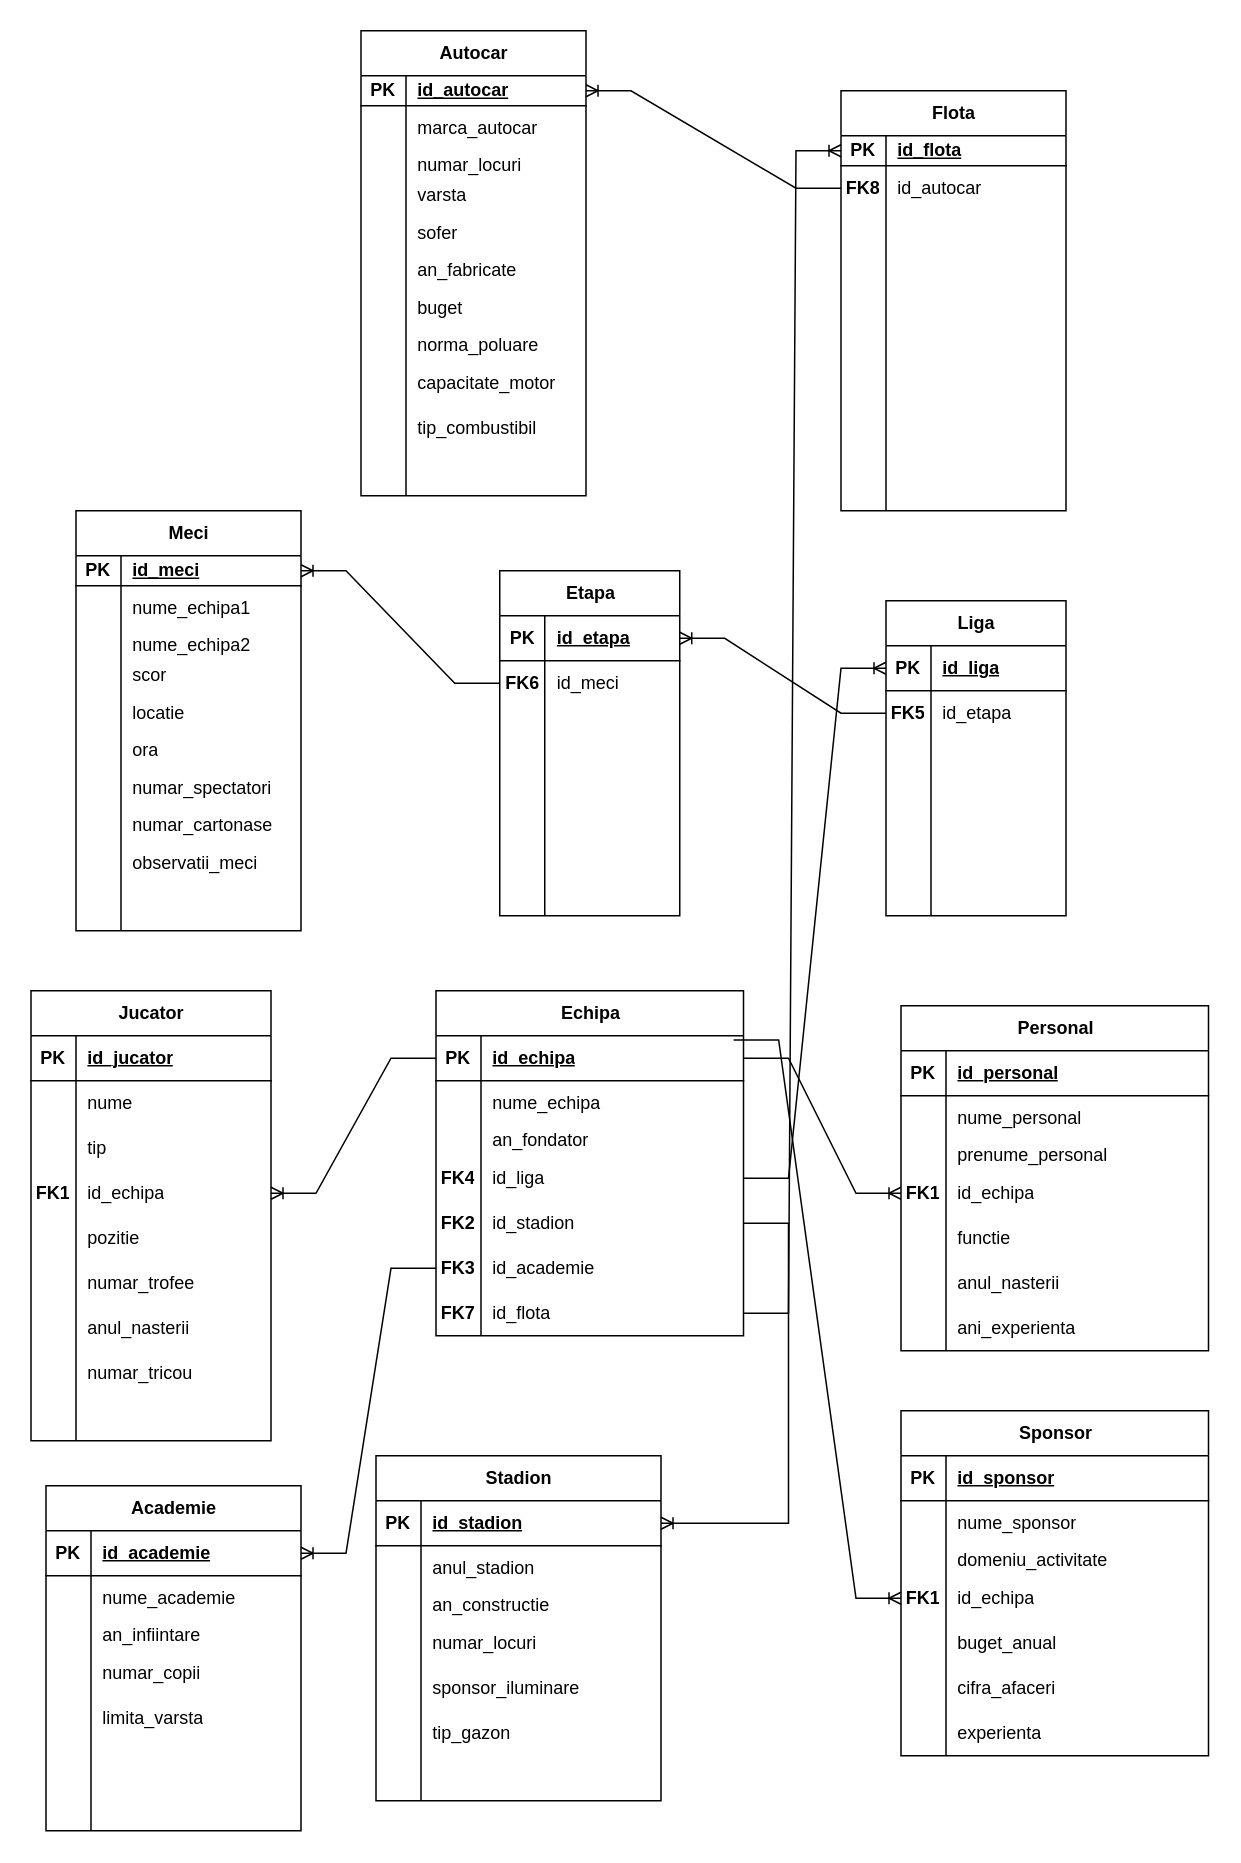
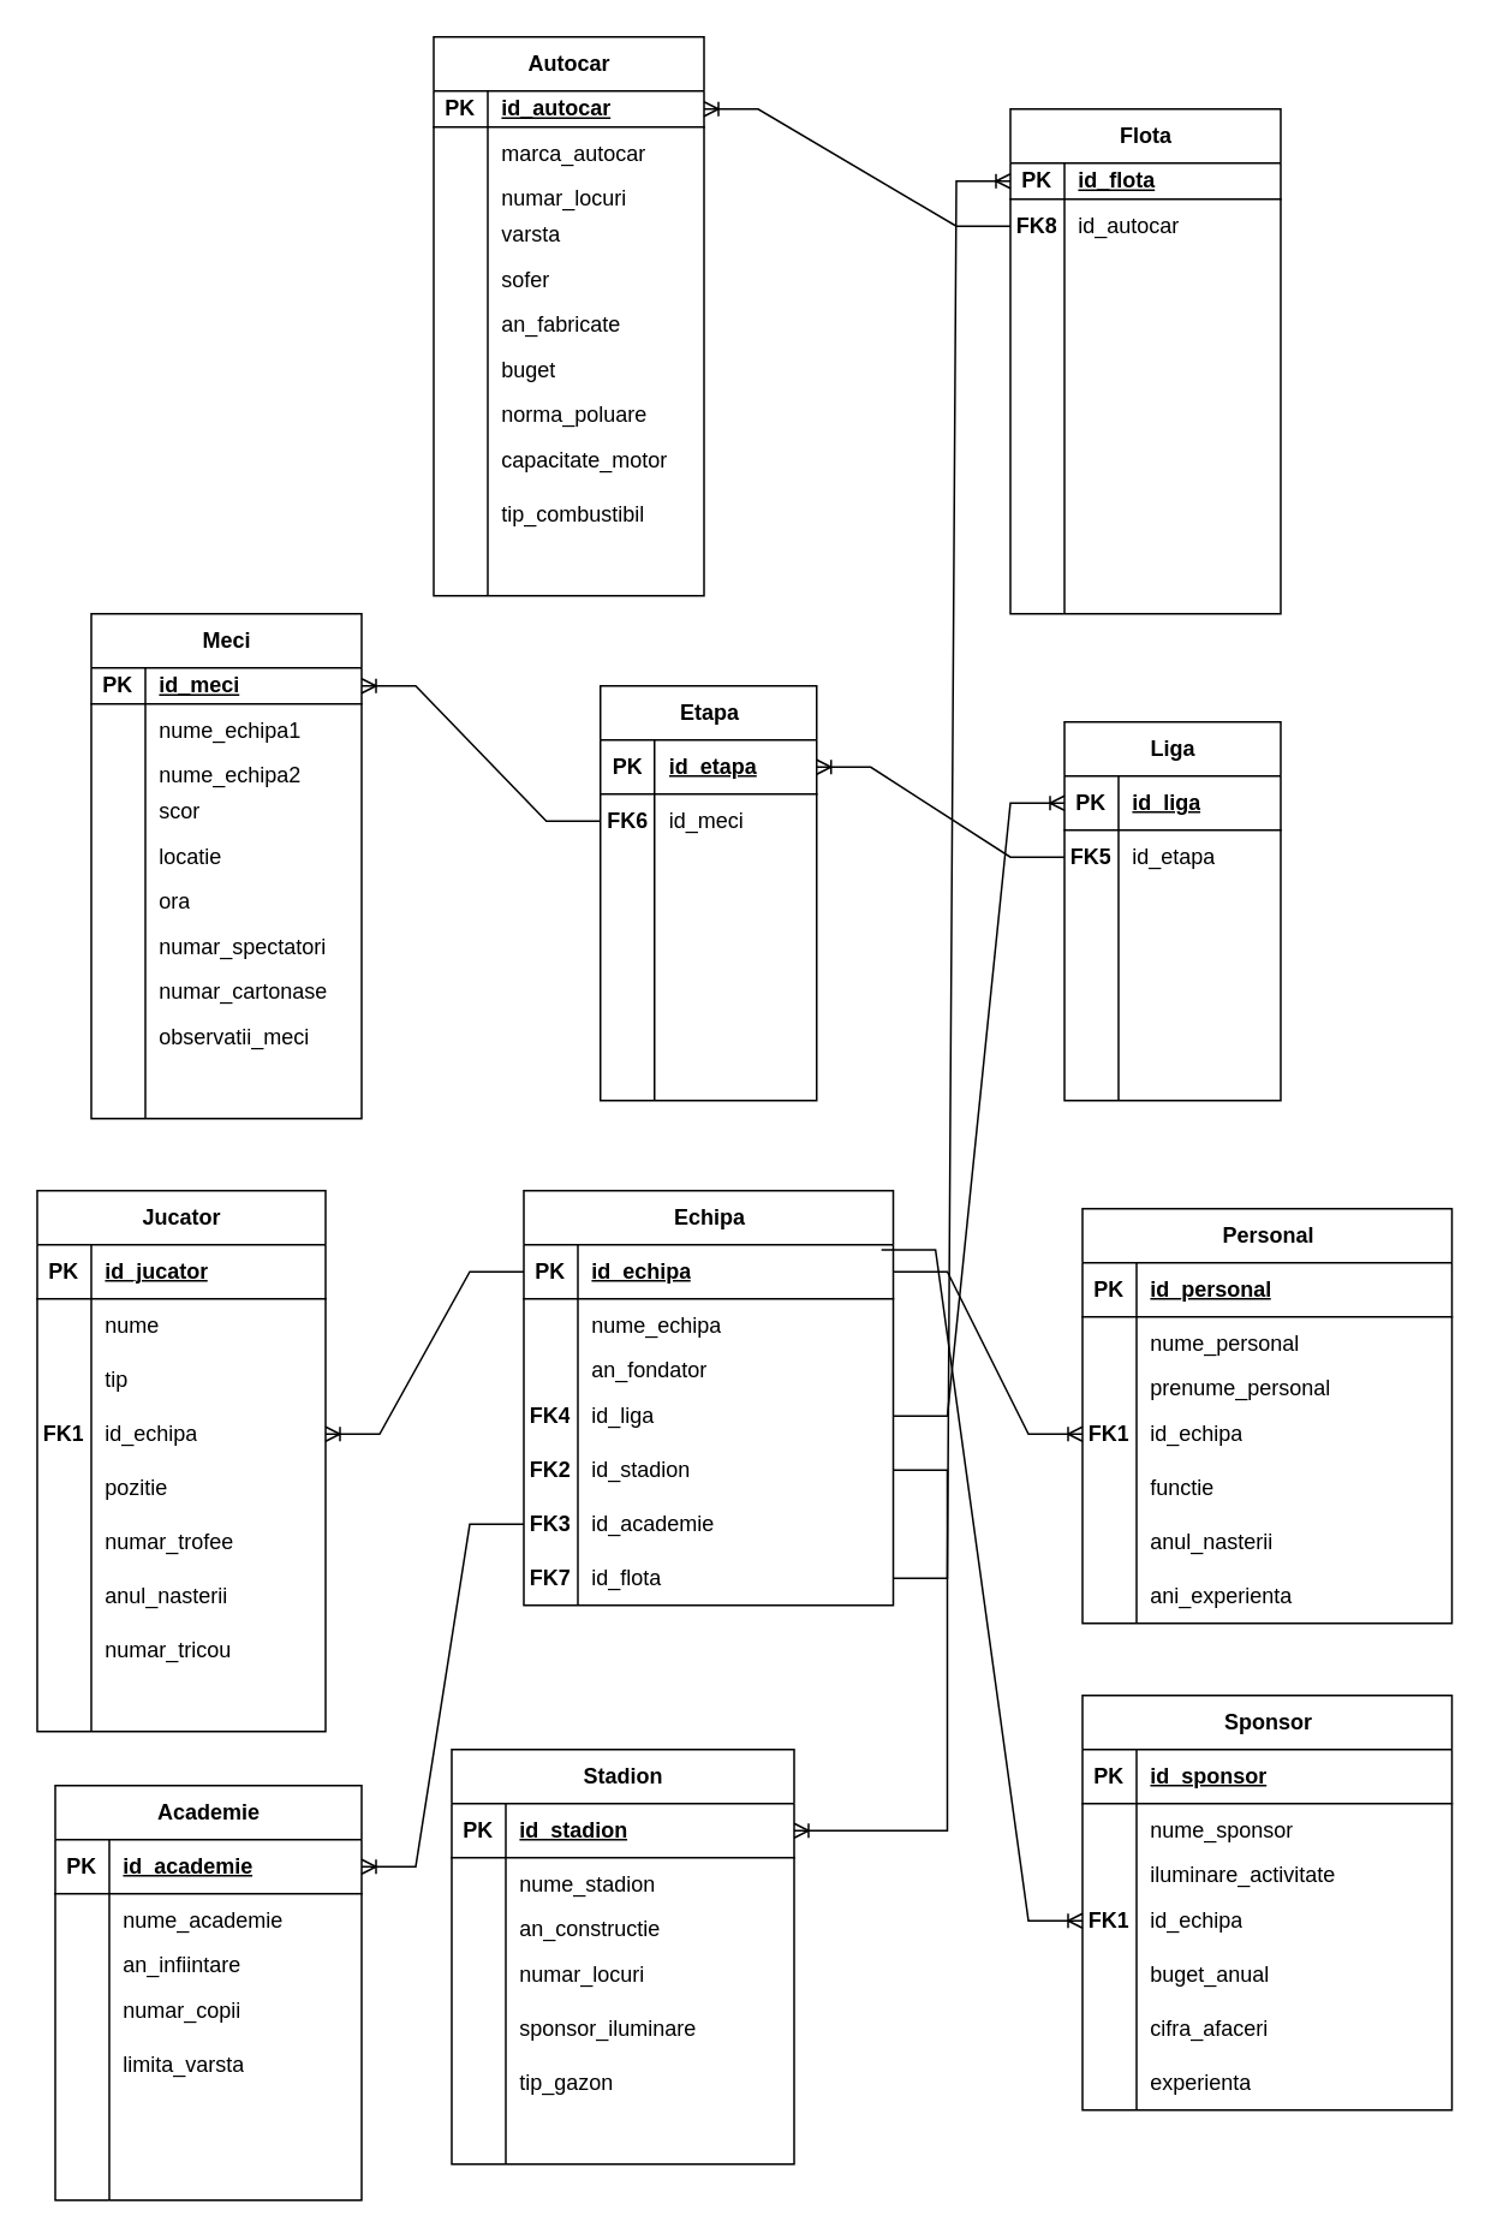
- <mxCell id="85" value="domeniu_activitate" style="shape=partialRectangle;connectable=0;fillColor=none;top=0;left=0;bottom=0;right=0;align=left;spacingLeft=6;overflow=hidden;whiteSpace=wrap;html=1;" vertex="1" parent="83"><mxGeometry x="30" width="175" height="20" as="geometry"><mxRectangle width="175" height="20" as="alternateBounds" /></mxGeometry></mxCell>
+ <mxCell id="85" value="iluminare_activitate" style="shape=partialRectangle;connectable=0;fillColor=none;top=0;left=0;bottom=0;right=0;align=left;spacingLeft=6;overflow=hidden;whiteSpace=wrap;html=1;" vertex="1" parent="83"><mxGeometry x="30" width="175" height="20" as="geometry"><mxRectangle width="175" height="20" as="alternateBounds" /></mxGeometry></mxCell>
- <mxCell id="104" value="anul_stadion" style="shape=partialRectangle;connectable=0;fillColor=none;top=0;left=0;bottom=0;right=0;align=left;spacingLeft=6;overflow=hidden;whiteSpace=wrap;html=1;" vertex="1" parent="102"><mxGeometry x="30" width="160" height="30" as="geometry"><mxRectangle width="160" height="30" as="alternateBounds" /></mxGeometry></mxCell>
+ <mxCell id="104" value="nume_stadion" style="shape=partialRectangle;connectable=0;fillColor=none;top=0;left=0;bottom=0;right=0;align=left;spacingLeft=6;overflow=hidden;whiteSpace=wrap;html=1;" vertex="1" parent="102"><mxGeometry x="30" width="160" height="30" as="geometry"><mxRectangle width="160" height="30" as="alternateBounds" /></mxGeometry></mxCell>
